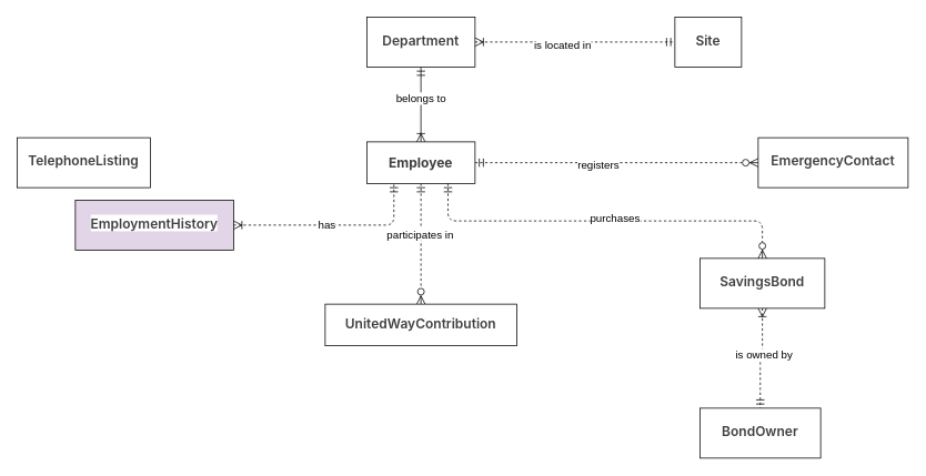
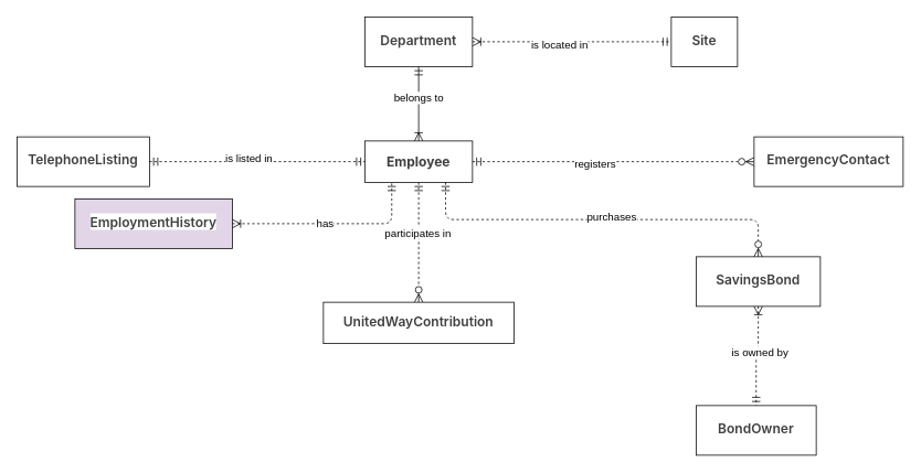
+ <mxCell id="22" value="" style="edgeStyle=orthogonalEdgeStyle;html=1;endArrow=ERmandOne;startArrow=ERmandOne;labelBackgroundColor=none;fontFamily=Verdana;fontSize=12;align=left;exitX=1;exitY=0.5;entryX=0;entryY=0.5;entryDx=0;entryDy=0;exitDx=0;exitDy=0;dashed=1;endSize=8;startSize=8;endFill=0;" parent="1" source="2" target="9" edge="1"><mxGeometry width="100" height="100" relative="1" as="geometry"><mxPoint x="280" y="360" as="sourcePoint" /><mxPoint x="380" y="260" as="targetPoint" /></mxGeometry></mxCell>
+ <mxCell id="23" value="is listed in" style="edgeLabel;html=1;align=center;verticalAlign=middle;resizable=0;points=[];fontSize=13;" vertex="1" connectable="0" parent="22"><mxGeometry x="-0.088" y="5" relative="1" as="geometry"><mxPoint as="offset" /></mxGeometry></mxCell>
